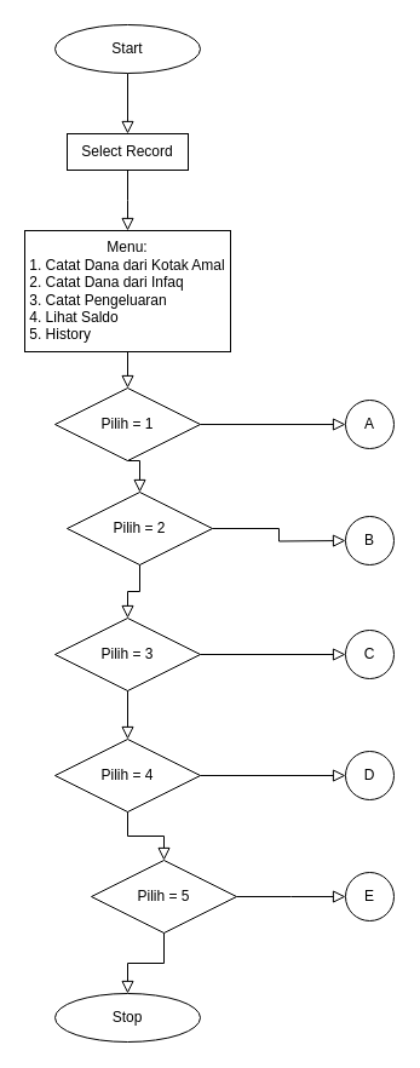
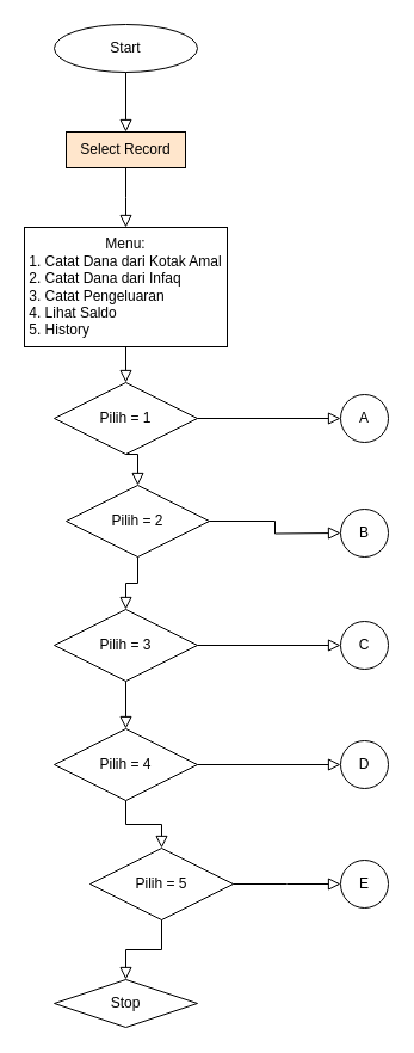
- <mxCell id="3" value="Select Record" style="rounded=0;whiteSpace=wrap;html=1;" vertex="1" parent="1"><mxGeometry x="55" y="110" width="100" height="30" as="geometry" /></mxCell>
+ <mxCell id="3" value="Select Record" style="rounded=0;whiteSpace=wrap;html=1;fillColor=#ffe6cc;" vertex="1" parent="1"><mxGeometry x="55" y="110" width="100" height="30" as="geometry" /></mxCell>
- <mxCell id="17" value="Stop" style="ellipse;whiteSpace=wrap;html=1;" vertex="1" parent="1"><mxGeometry x="45" y="820" width="120" height="40" as="geometry" /></mxCell>
+ <mxCell id="17" value="Stop" style="rhombus;whiteSpace=wrap;html=1;" vertex="1" parent="1"><mxGeometry x="45" y="820" width="120" height="40" as="geometry" /></mxCell>
